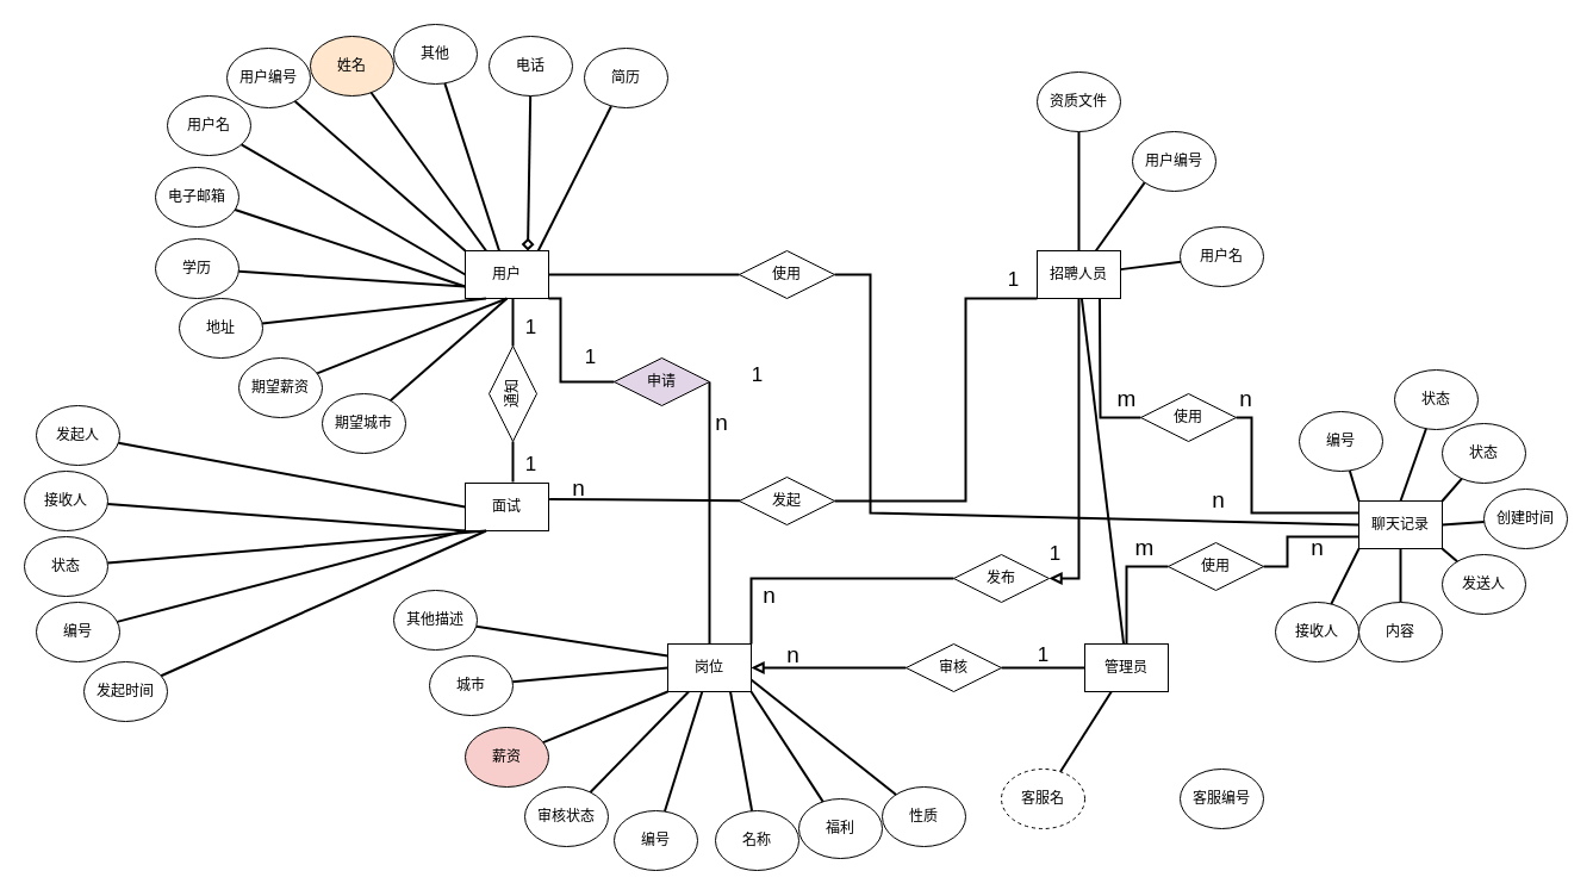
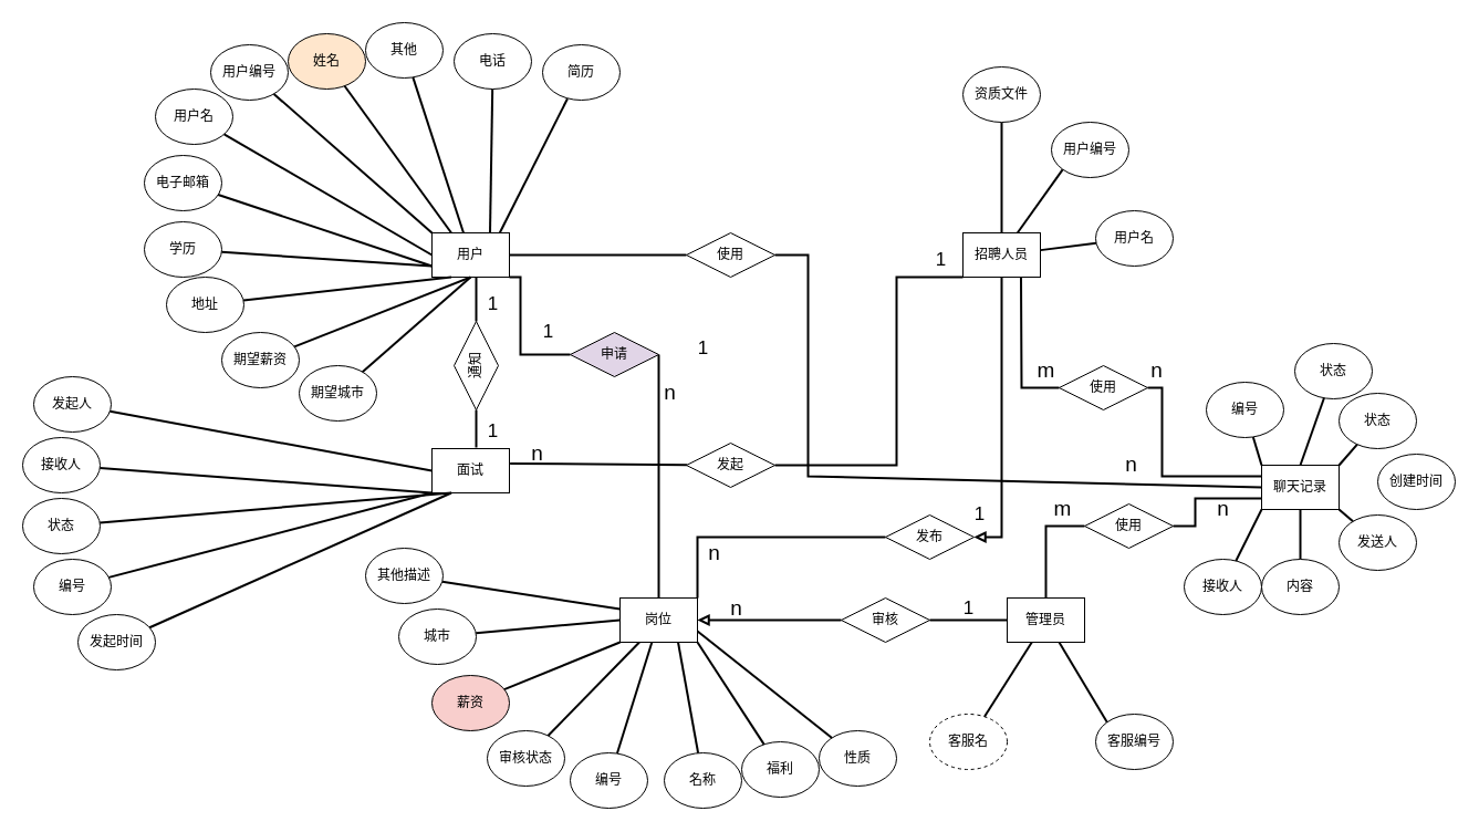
- <mxCell id="25" style="edgeStyle=none;html=1;entryX=0.75;entryY=0;entryDx=0;entryDy=0;strokeWidth=2;endArrow=diamond;endFill=0;" parent="1" source="26" target="5" edge="1"><mxGeometry relative="1" as="geometry" /></mxCell>
+ <mxCell id="25" style="edgeStyle=none;html=1;entryX=0.75;entryY=0;entryDx=0;entryDy=0;strokeWidth=2;endArrow=none;endFill=0;" parent="1" source="26" target="5" edge="1"><mxGeometry relative="1" as="geometry" /></mxCell>
- <mxCell id="46" style="edgeStyle=none;html=1;strokeWidth=2;endArrow=none;endFill=0;" parent="1" source="44" target="10" edge="1"><mxGeometry relative="1" as="geometry" /></mxCell>
+ <mxCell id="46" style="edgeStyle=none;html=1;entryX=0;entryY=0;entryDx=0;entryDy=0;strokeWidth=2;endArrow=none;endFill=0;" parent="1" source="44" target="45" edge="1"><mxGeometry relative="1" as="geometry" /></mxCell>
- <mxCell id="102" style="edgeStyle=none;html=1;entryX=1;entryY=0.5;entryDx=0;entryDy=0;strokeWidth=2;endArrow=none;endFill=0;" parent="88" source="103" target="89" edge="1"><mxGeometry relative="1" as="geometry" /></mxCell>
